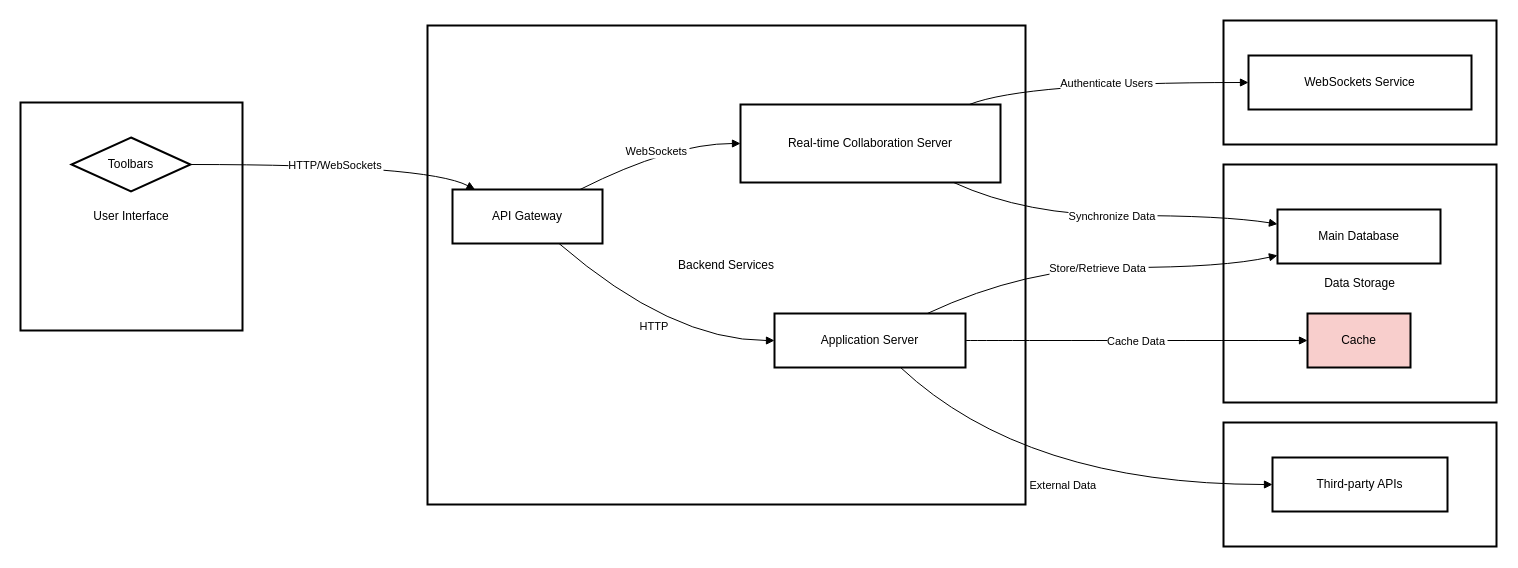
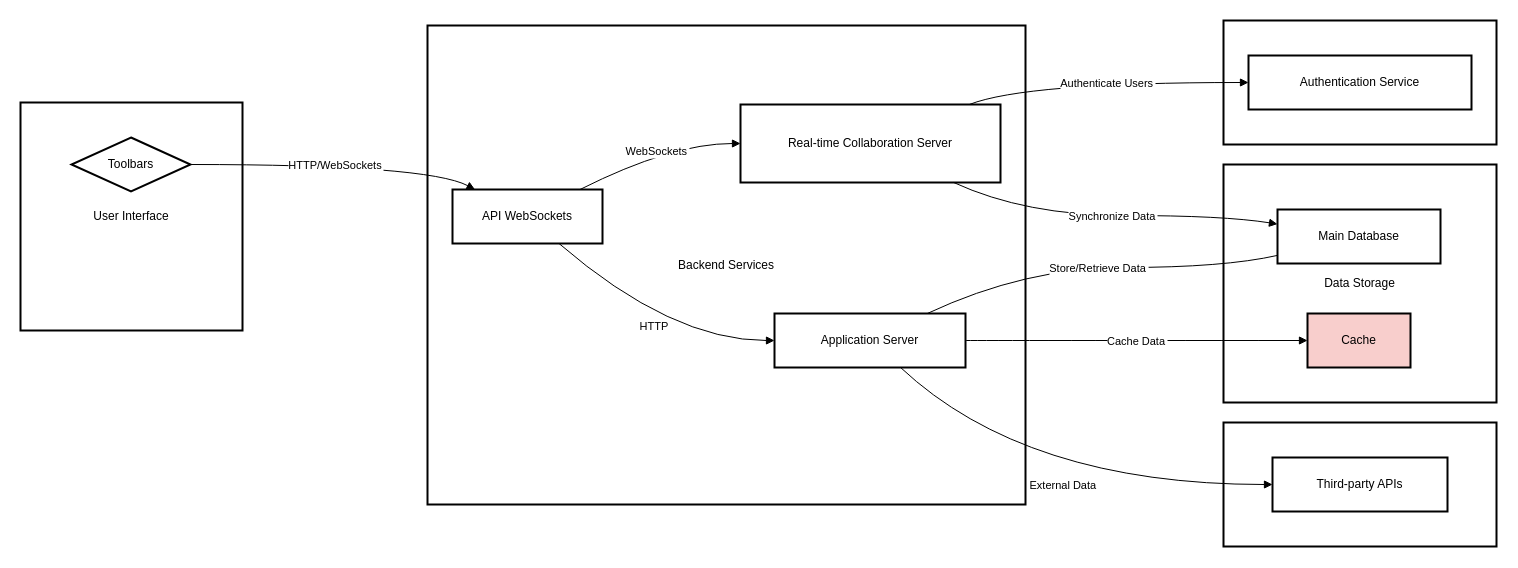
- <mxCell id="11" value="WebSockets Service" style="whiteSpace=wrap;strokeWidth=2;" vertex="1" parent="1"><mxGeometry x="1248" y="55" width="223" height="54" as="geometry" /></mxCell>
+ <mxCell id="11" value="Authentication Service" style="whiteSpace=wrap;strokeWidth=2;" vertex="1" parent="1"><mxGeometry x="1248" y="55" width="223" height="54" as="geometry" /></mxCell>
- <mxCell id="8" value="API Gateway" style="whiteSpace=wrap;strokeWidth=2;" vertex="1" parent="1"><mxGeometry x="452" y="189" width="150" height="54" as="geometry" /></mxCell>
+ <mxCell id="8" value="API WebSockets" style="whiteSpace=wrap;strokeWidth=2;" vertex="1" parent="1"><mxGeometry x="452" y="189" width="150" height="54" as="geometry" /></mxCell>
- <mxCell id="20" value="Store/Retrieve Data" style="curved=1;startArrow=none;endArrow=block;exitX=0.8;exitY=0;entryX=0;entryY=0.85;rounded=0;" edge="1" parent="1" source="10" target="12"><mxGeometry relative="1" as="geometry"><Array as="points"><mxPoint x="1025" y="267" /><mxPoint x="1223" y="267" /></Array></mxGeometry></mxCell>
+ <mxCell id="20" value="Store/Retrieve Data" style="curved=1;startArrow=none;endArrow=none;exitX=0.8;exitY=0;entryX=0;entryY=0.85;rounded=0;" edge="1" parent="1" source="10" target="12"><mxGeometry relative="1" as="geometry"><Array as="points"><mxPoint x="1025" y="267" /><mxPoint x="1223" y="267" /></Array></mxGeometry></mxCell>
